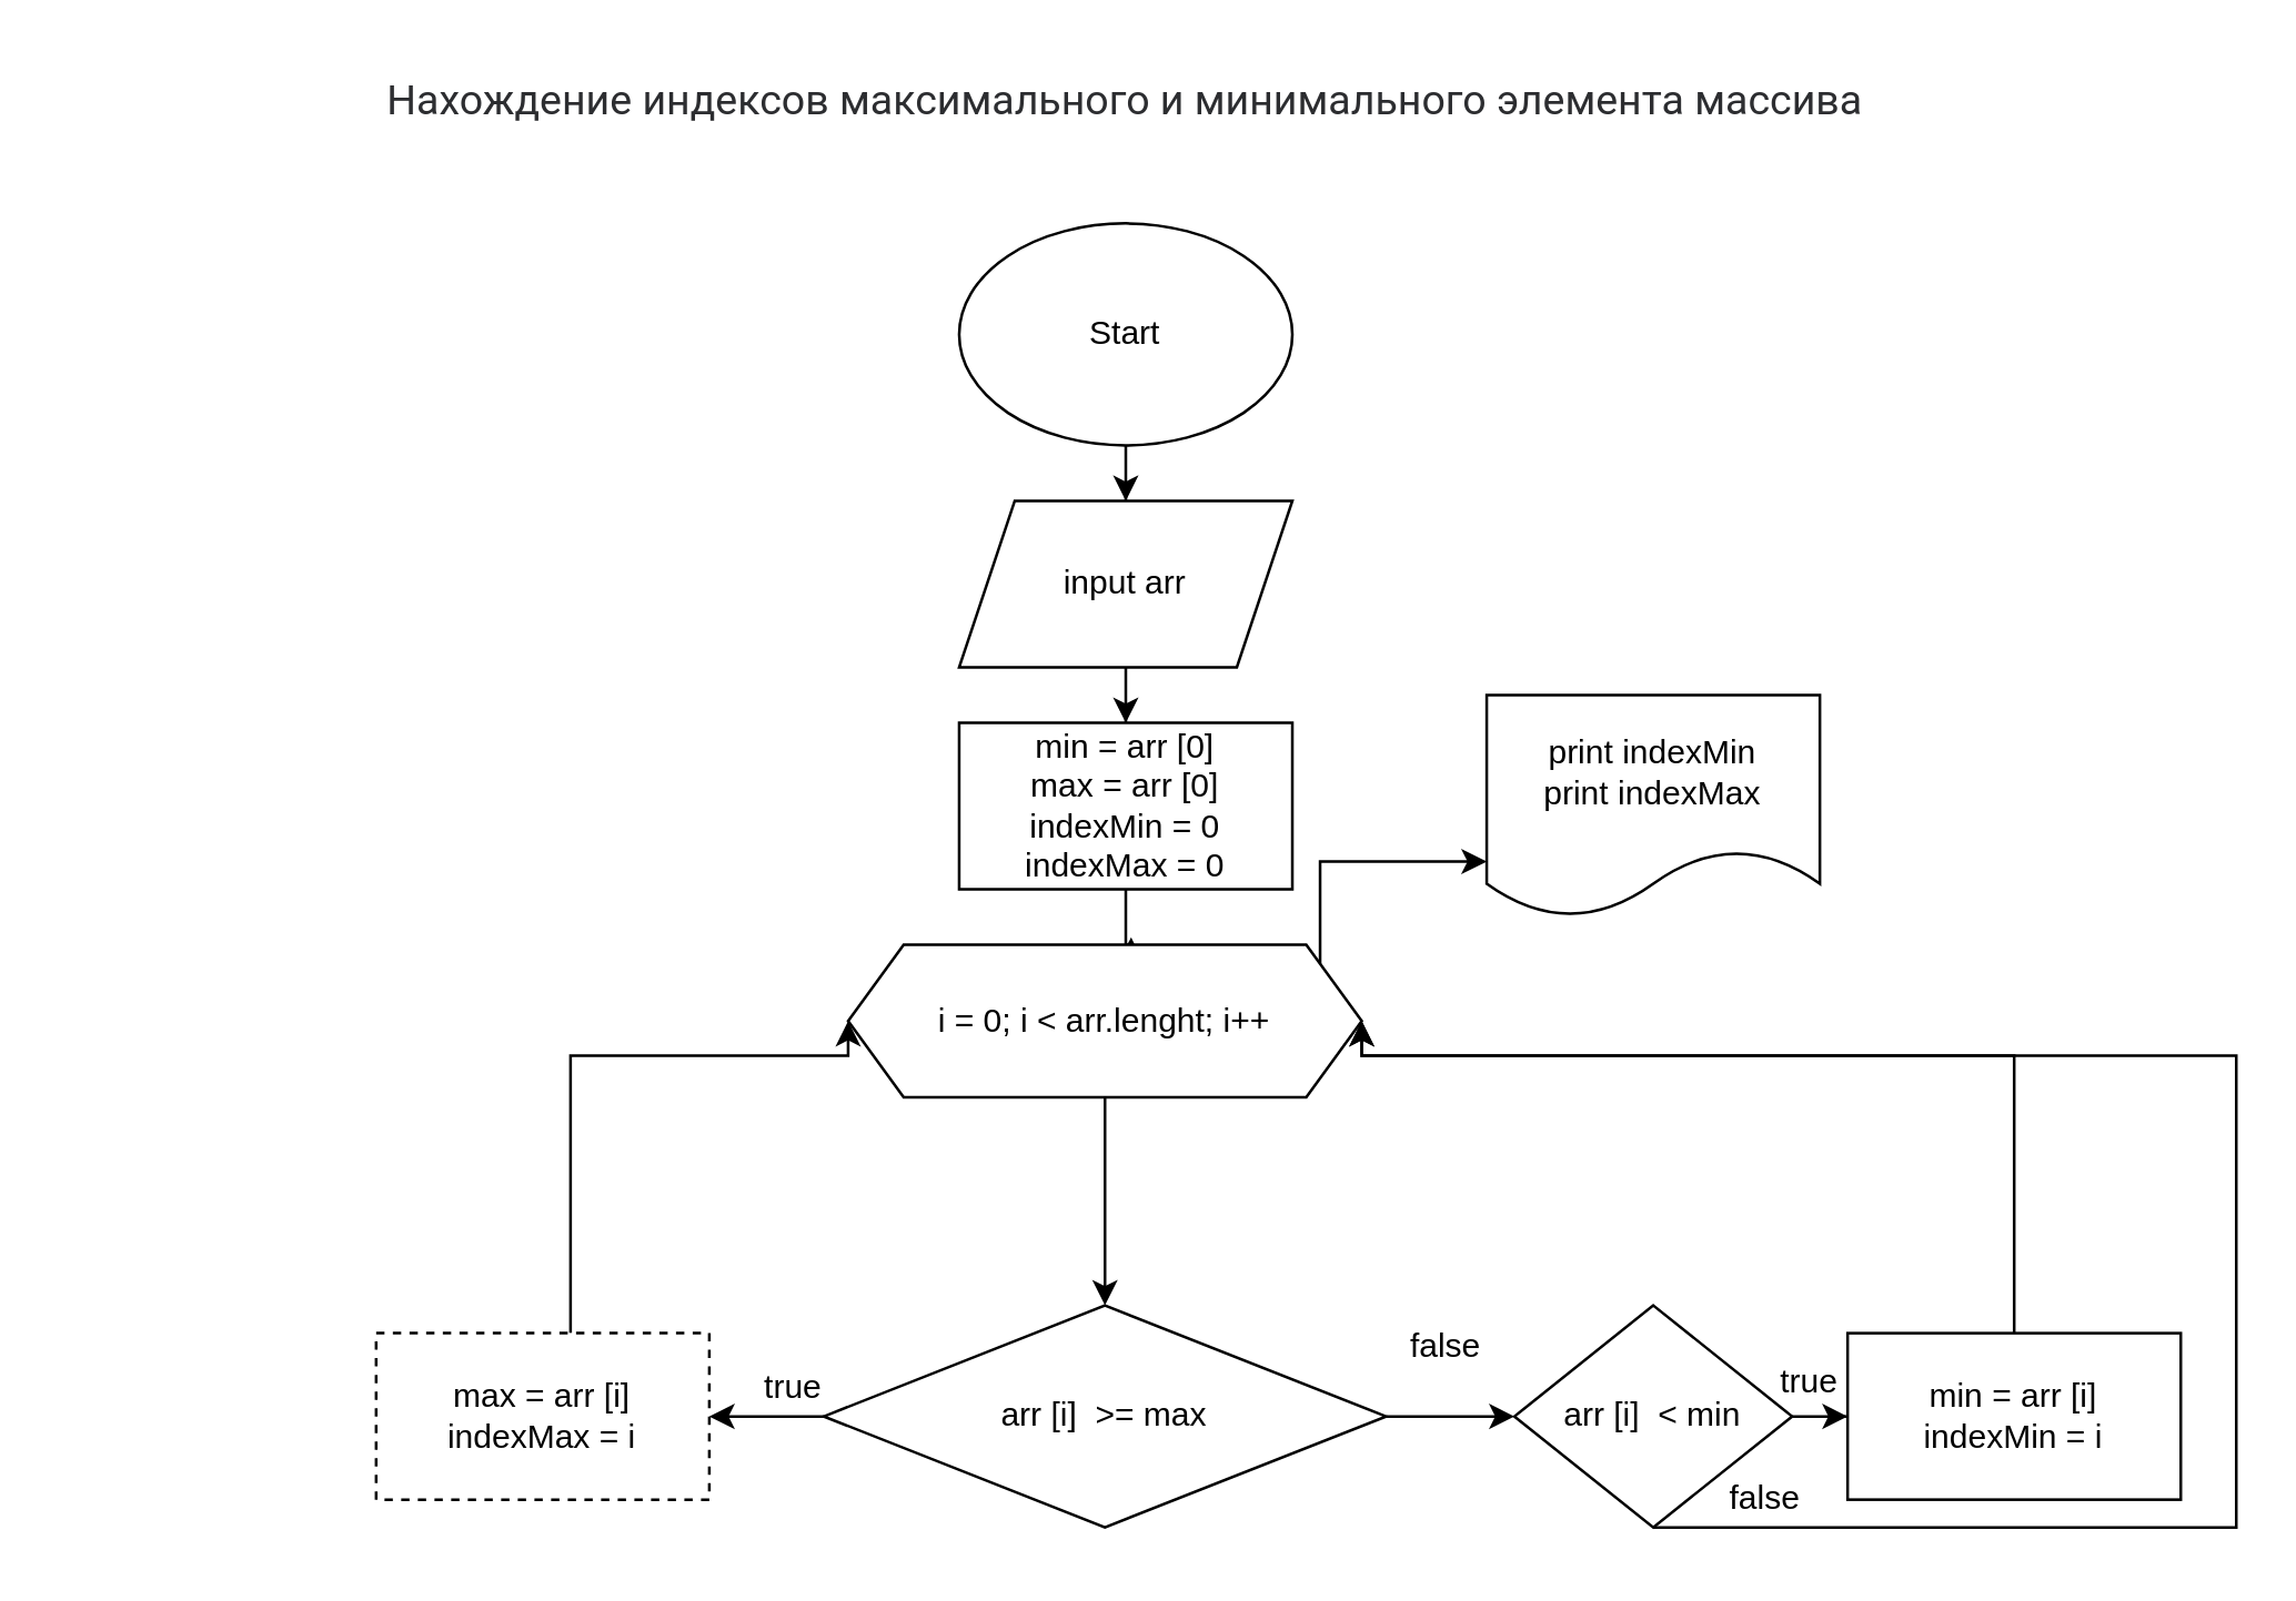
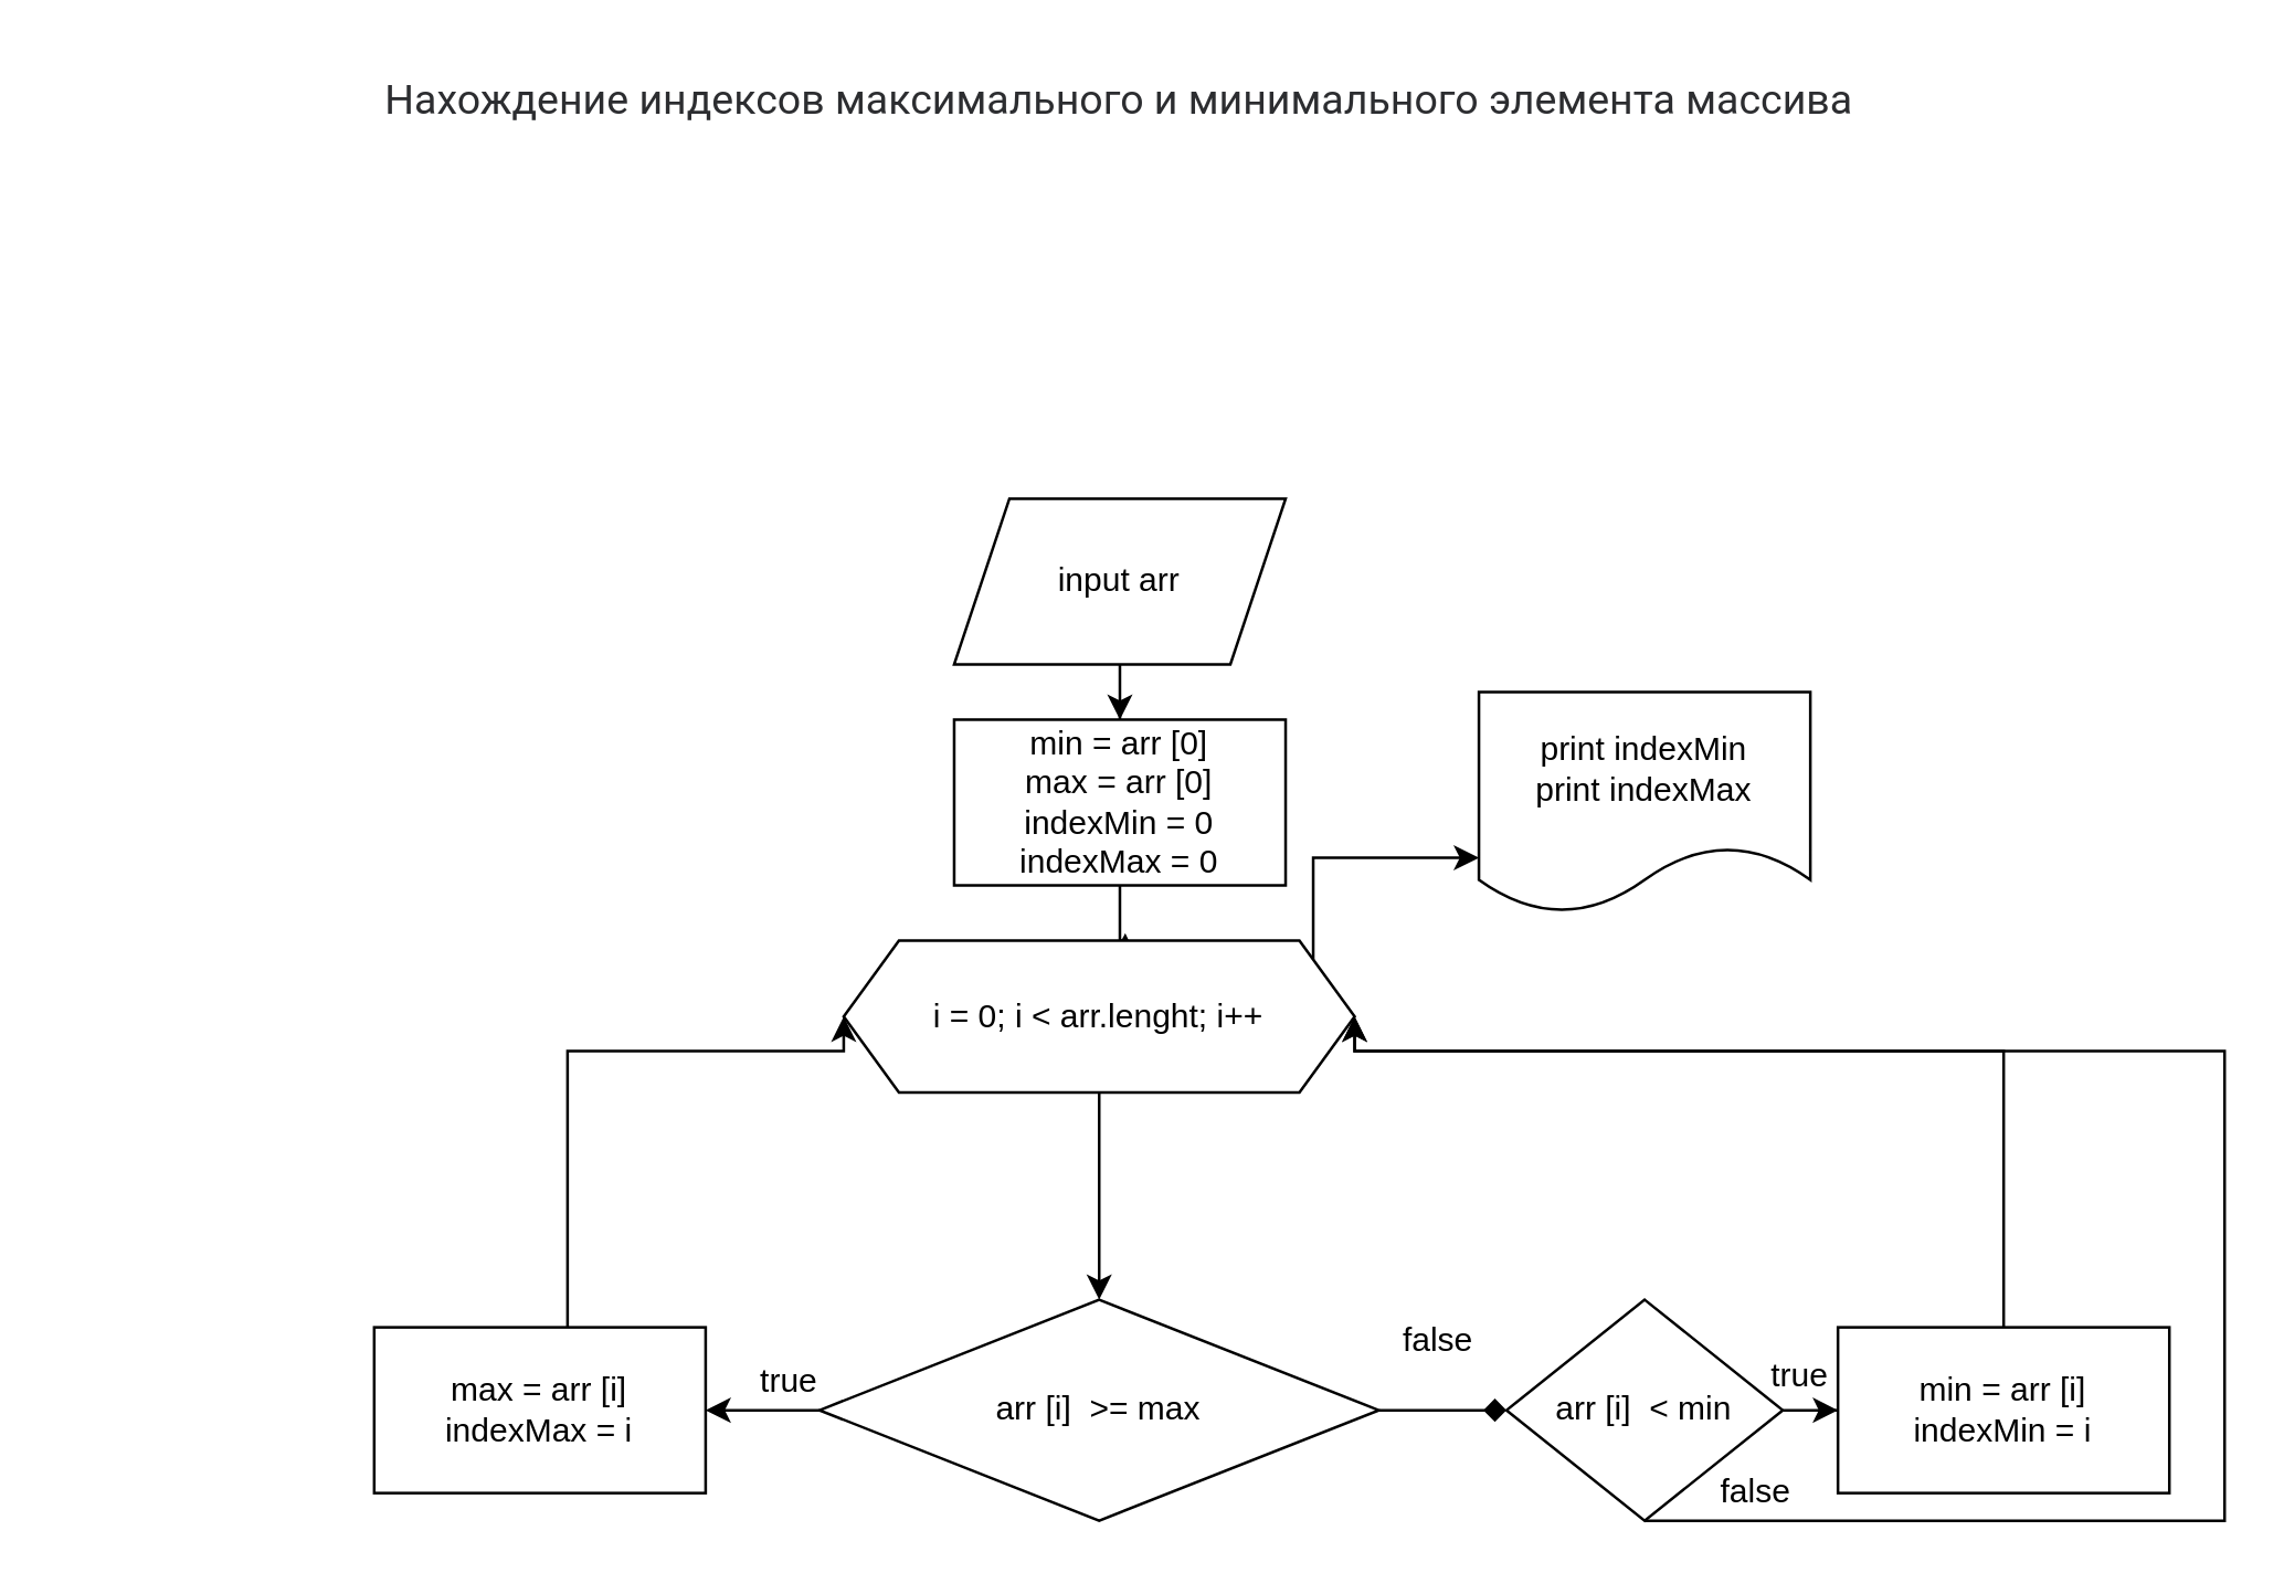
- <mxCell id="3" value="Start" style="ellipse;whiteSpace=wrap;html=1;" vertex="1" parent="1"><mxGeometry x="345" y="80" width="120" height="80" as="geometry" /></mxCell>
- <mxCell id="2" style="edgeStyle=orthogonalEdgeStyle;rounded=0;orthogonalLoop=1;jettySize=auto;html=1;entryX=0.5;entryY=0;entryDx=0;entryDy=0;" edge="1" parent="1" source="3" target="6"><mxGeometry relative="1" as="geometry" /></mxCell>
- <mxCell id="16" value="max = arr [i]&lt;br&gt;indexMax = i" style="rounded=0;whiteSpace=wrap;html=1;dashed=1;" vertex="1" parent="1"><mxGeometry x="135" y="480" width="120" height="60" as="geometry" /></mxCell>
+ <mxCell id="16" value="max = arr [i]&lt;br&gt;indexMax = i" style="rounded=0;whiteSpace=wrap;html=1;" vertex="1" parent="1"><mxGeometry x="135" y="480" width="120" height="60" as="geometry" /></mxCell>
- <mxCell id="13" style="edgeStyle=orthogonalEdgeStyle;rounded=0;orthogonalLoop=1;jettySize=auto;html=1;entryX=0;entryY=0.5;entryDx=0;entryDy=0;" edge="1" parent="1" source="14" target="23"><mxGeometry relative="1" as="geometry" /></mxCell>
+ <mxCell id="13" style="edgeStyle=orthogonalEdgeStyle;rounded=0;orthogonalLoop=1;jettySize=auto;html=1;entryX=0;entryY=0.5;entryDx=0;entryDy=0;endArrow=diamond;" edge="1" parent="1" source="14" target="23"><mxGeometry relative="1" as="geometry" /></mxCell>
